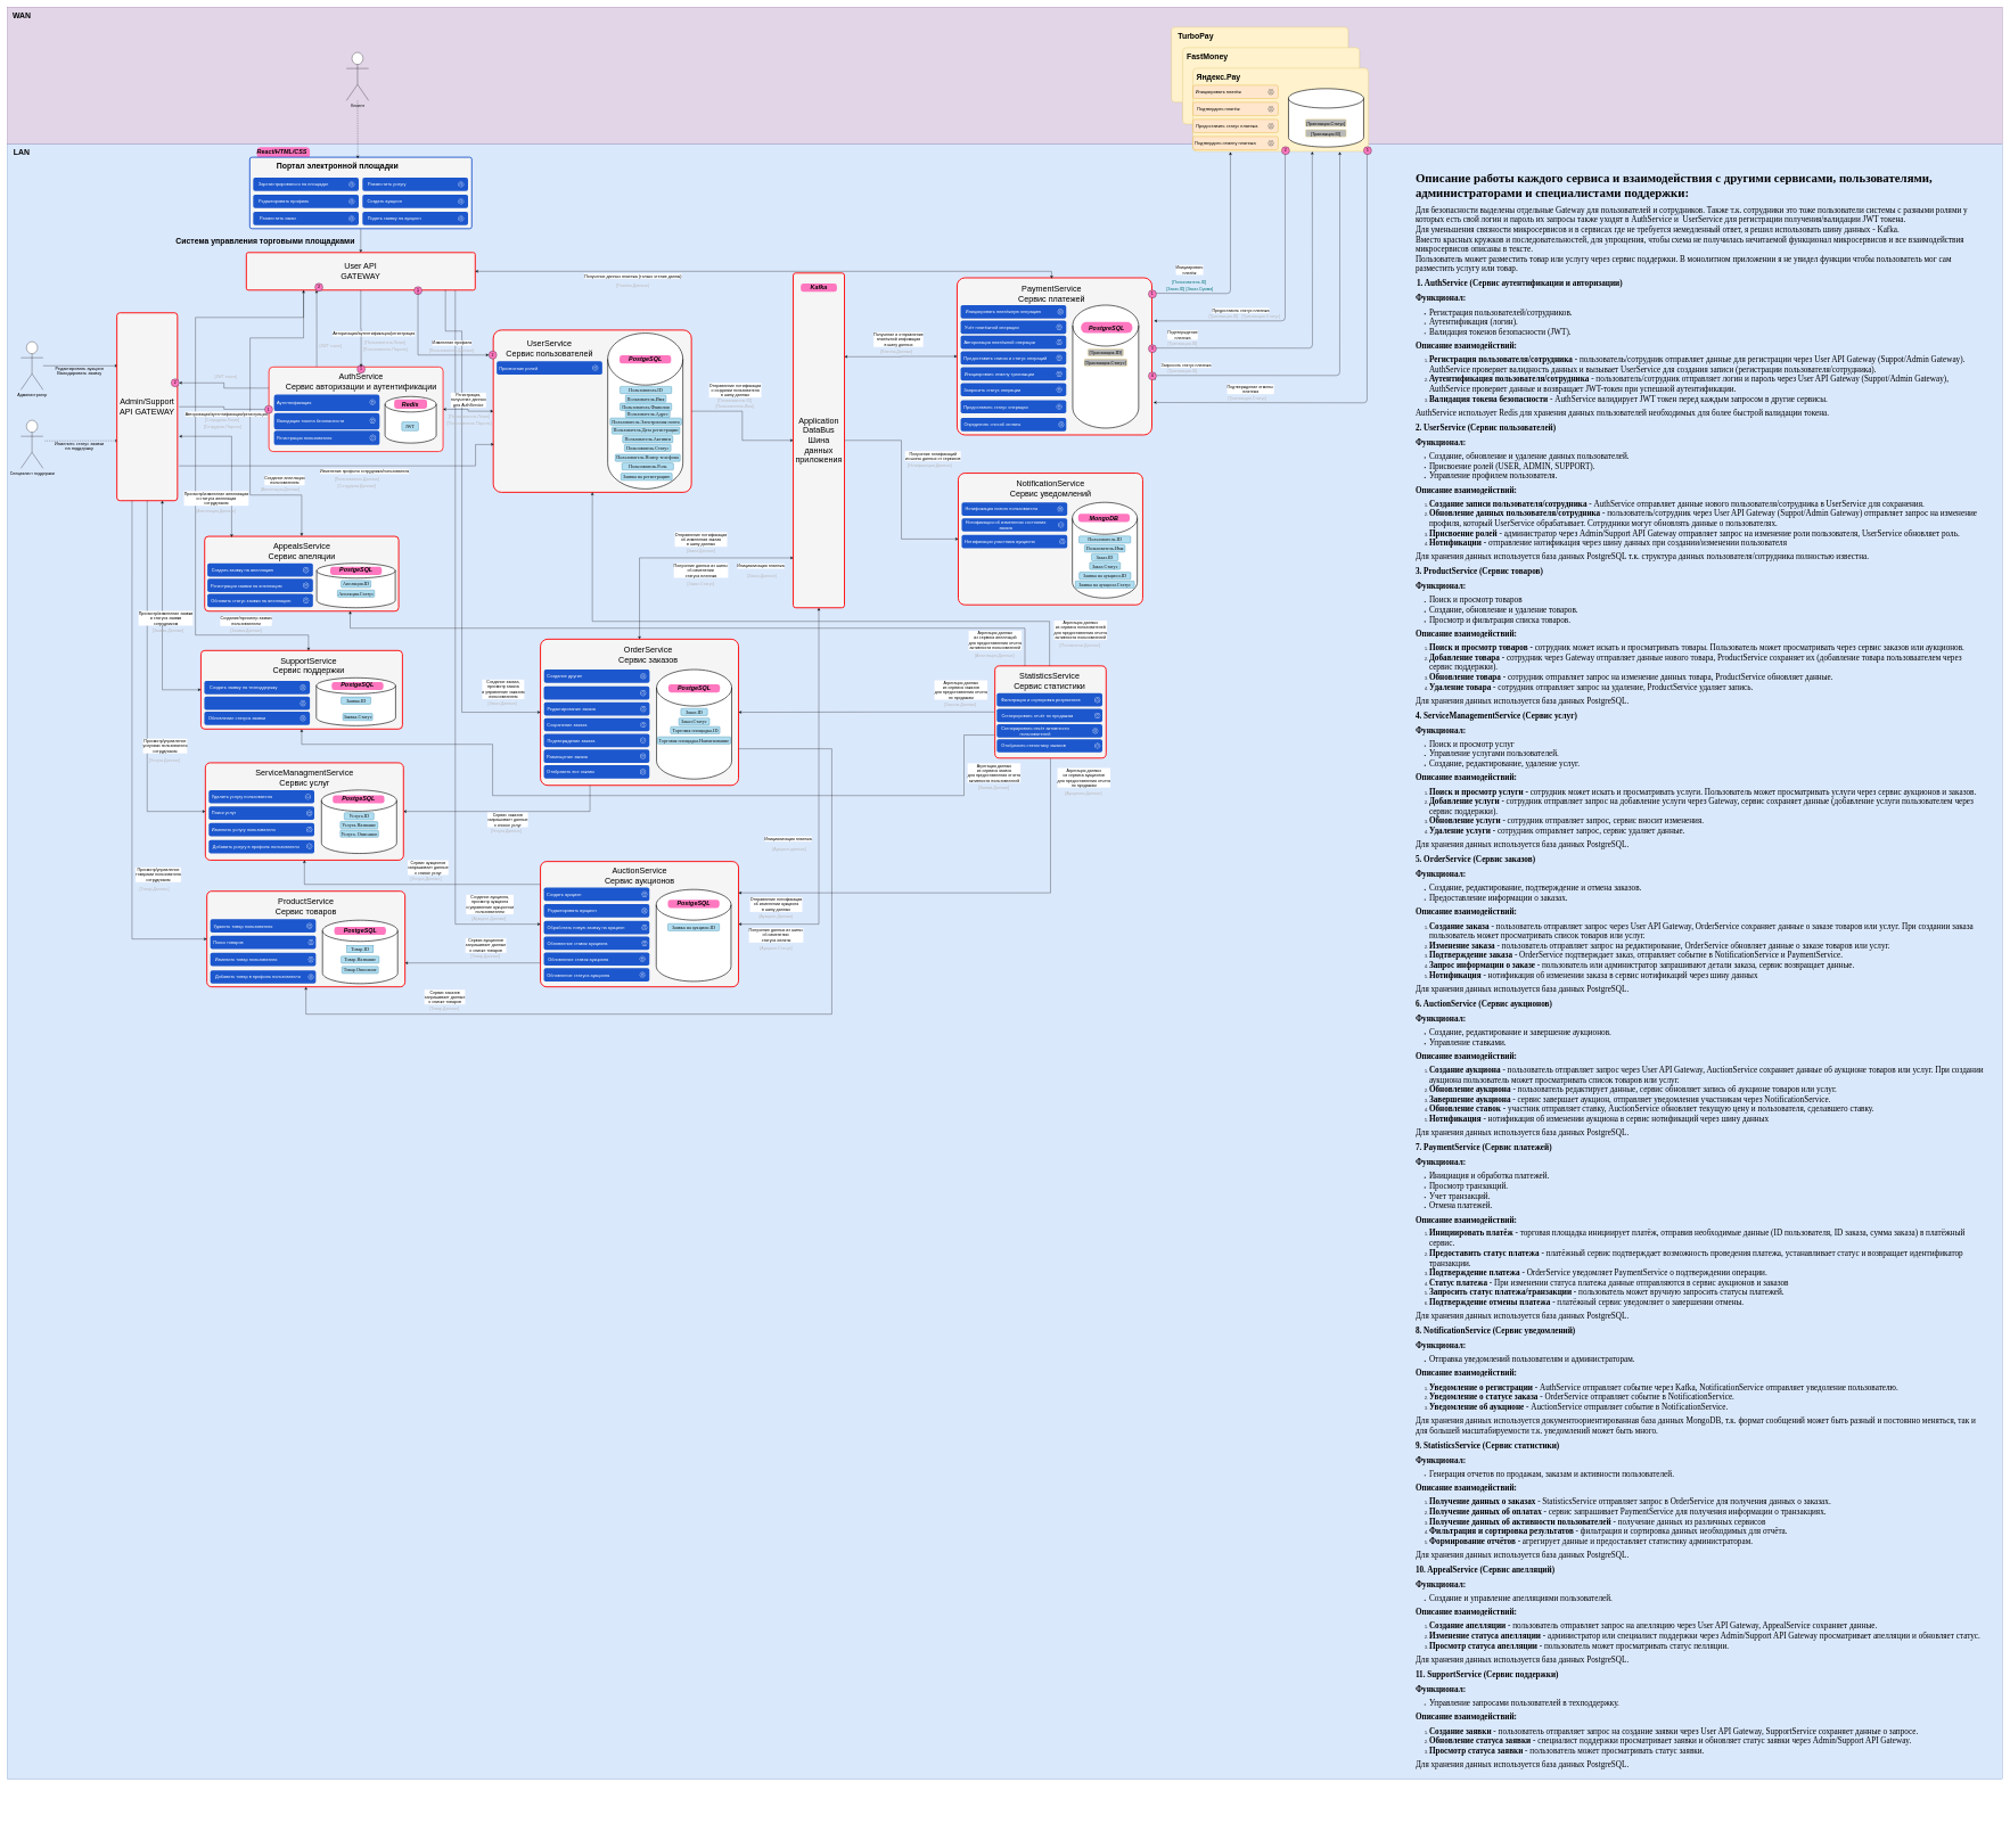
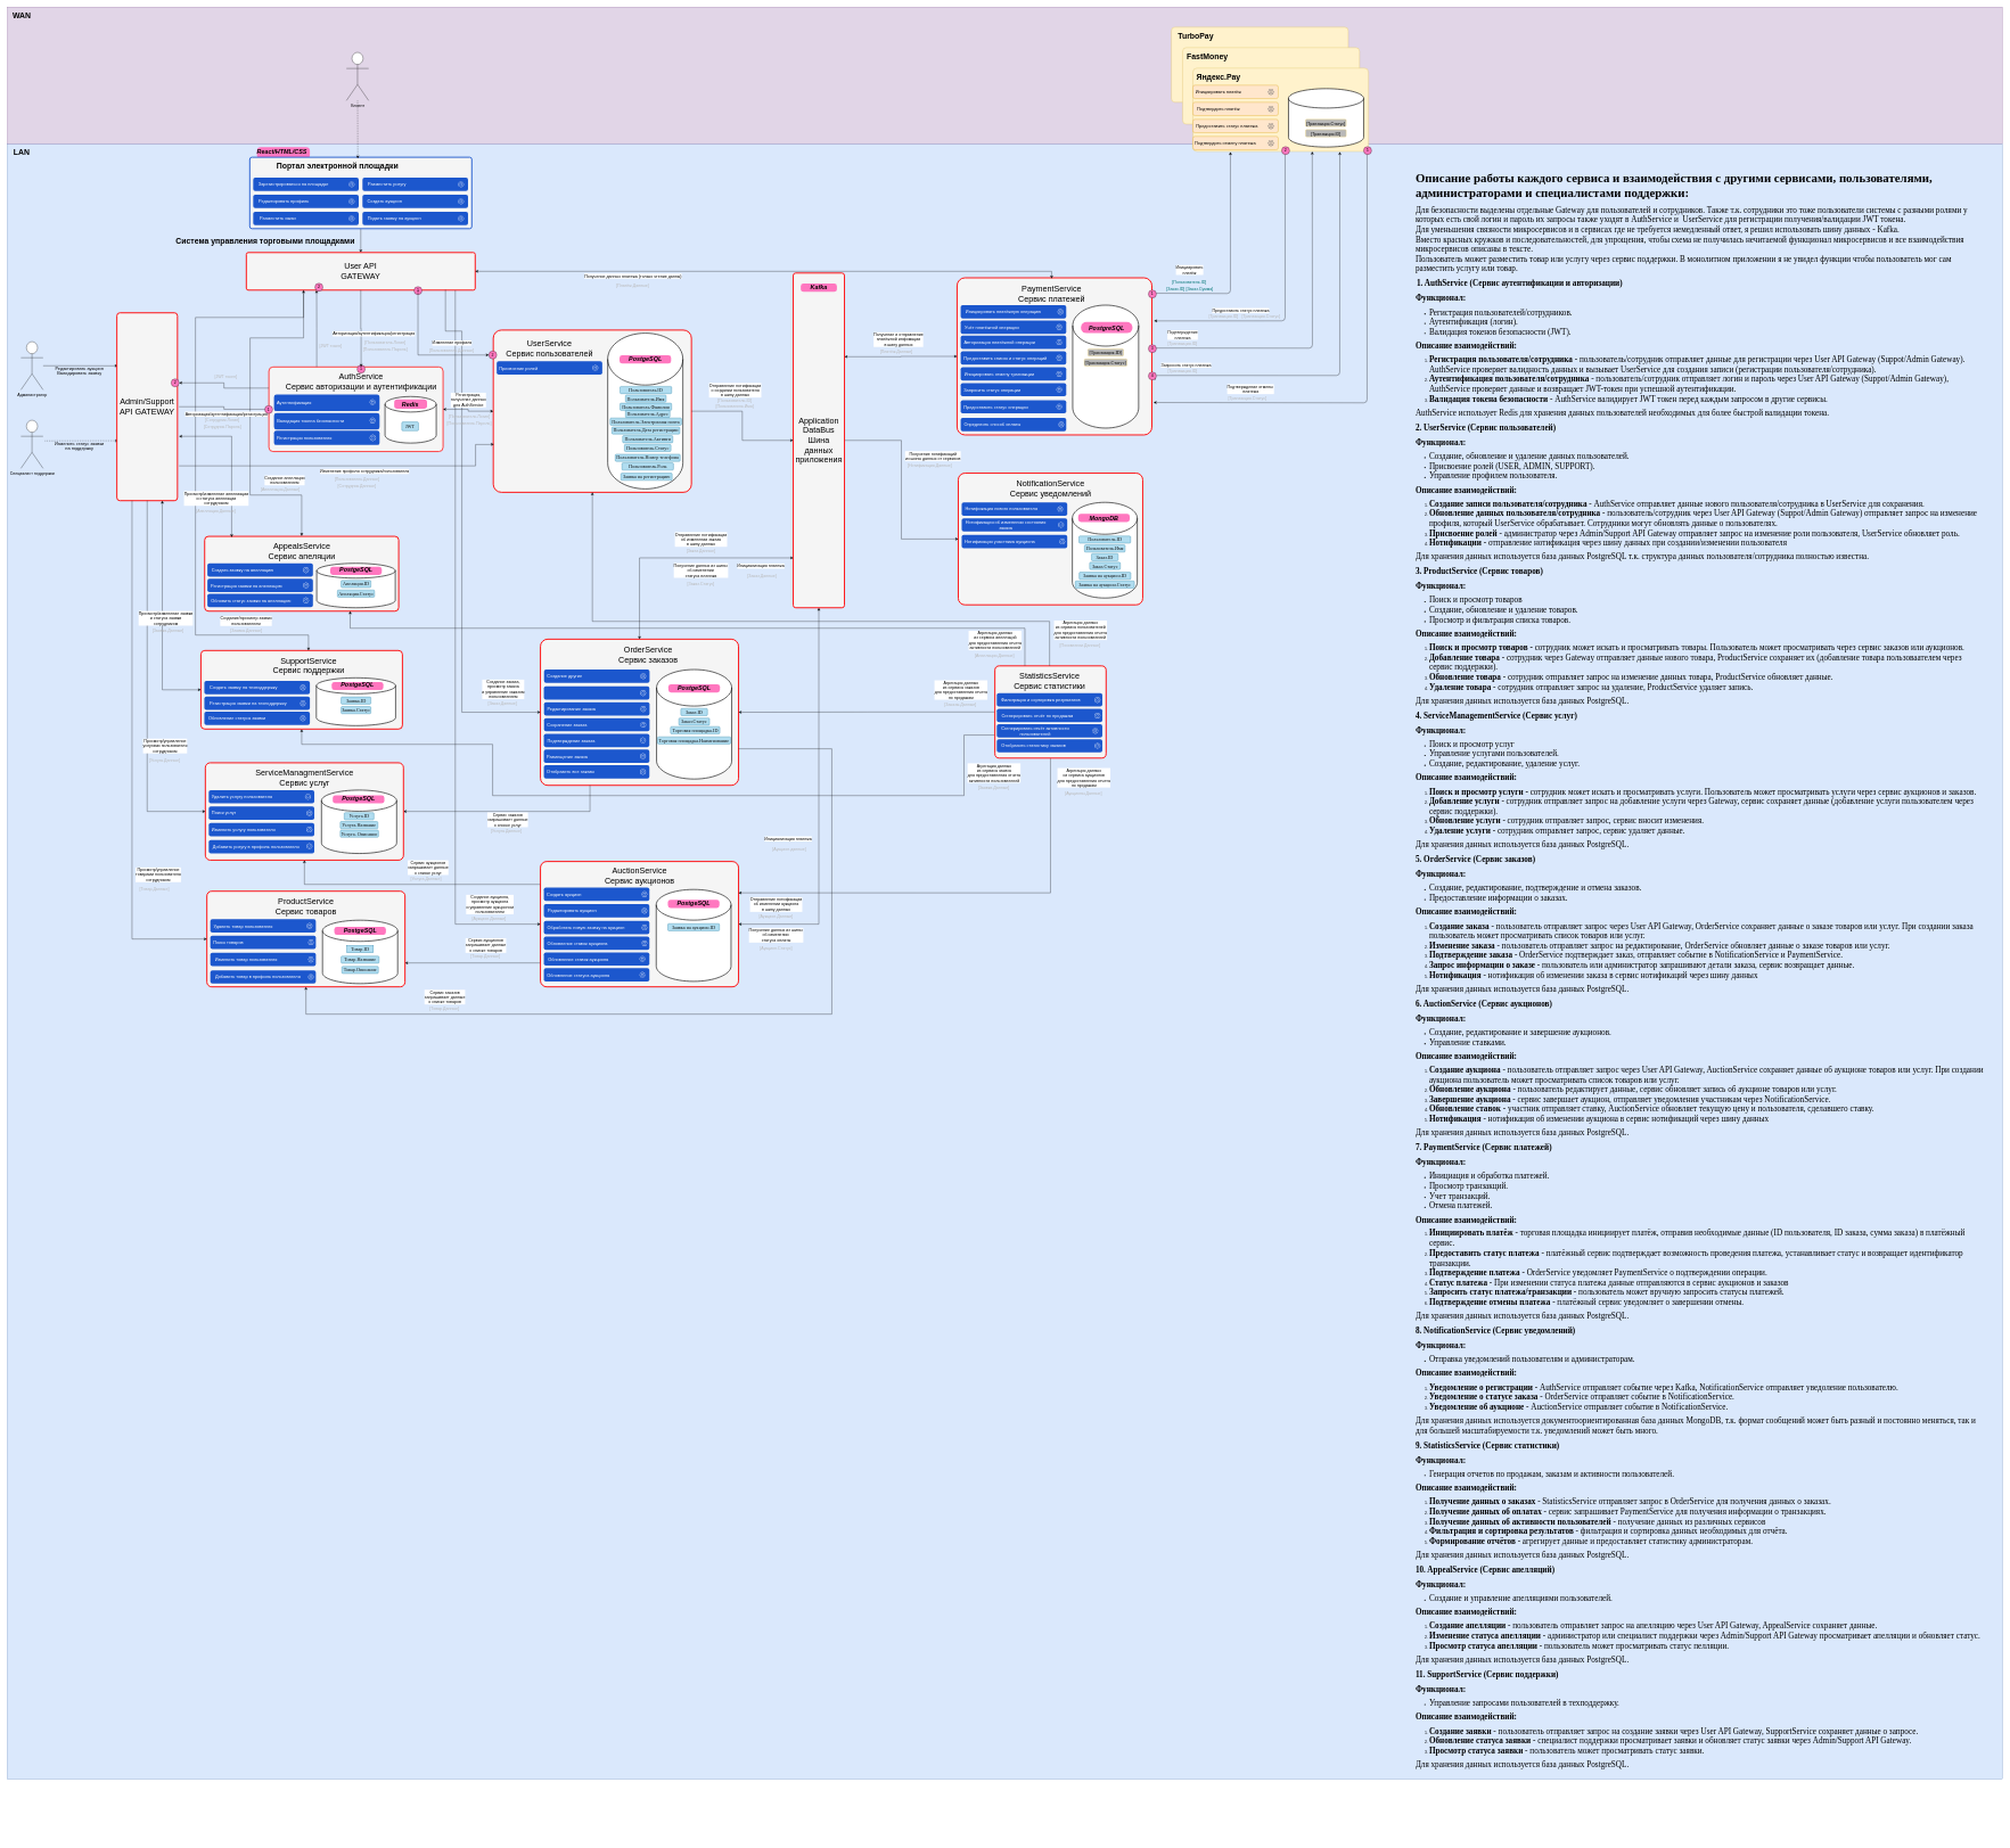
+ <mxCell id="236" value="Регистрация заявки на техподдержку" style="text;html=1;align=center;verticalAlign=middle;whiteSpace=wrap;rounded=1;fontSize=13;fontColor=#FFFFFF;strokeColor=none;" vertex="1" parent="233"><mxGeometry x="4" y="4.5" width="249" height="30" as="geometry" /></mxCell>
- <mxCell id="403" value="&lt;p style=&quot;margin: 0px 0px 0px 13px; text-indent: -13px; font-variant-numeric: normal; font-variant-east-asian: normal; font-variant-alternates: normal; font-kerning: auto; font-optical-sizing: auto; font-feature-settings: normal; font-variation-settings: normal; font-variant-position: normal; font-stretch: normal; font-size: 14px; line-height: normal; color: rgb(14, 14, 14); text-align: start;&quot; class=&quot;p1&quot;&gt;&lt;font face=&quot;Times New Roman&quot;&gt;Заявка.Статус&lt;/font&gt;&lt;/p&gt;" style="rounded=1;whiteSpace=wrap;html=1;fillColor=#b1ddf0;strokeColor=#10739e;" vertex="1" parent="1"><mxGeometry x="1002.5" y="2088.25" width="87" height="21" as="geometry" /></mxCell>
+ <mxCell id="403" value="&lt;p style=&quot;margin: 0px 0px 0px 13px; text-indent: -13px; font-variant-numeric: normal; font-variant-east-asian: normal; font-variant-alternates: normal; font-kerning: auto; font-optical-sizing: auto; font-feature-settings: normal; font-variation-settings: normal; font-variant-position: normal; font-stretch: normal; font-size: 14px; line-height: normal; color: rgb(14, 14, 14); text-align: start;&quot; class=&quot;p1&quot;&gt;&lt;font face=&quot;Times New Roman&quot;&gt;Заявка.Статус&lt;/font&gt;&lt;/p&gt;" style="rounded=1;whiteSpace=wrap;html=1;fillColor=#b1ddf0;strokeColor=#10739e;" vertex="1" parent="1"><mxGeometry x="997.5" y="2068.25" width="87" height="21" as="geometry" /></mxCell>
